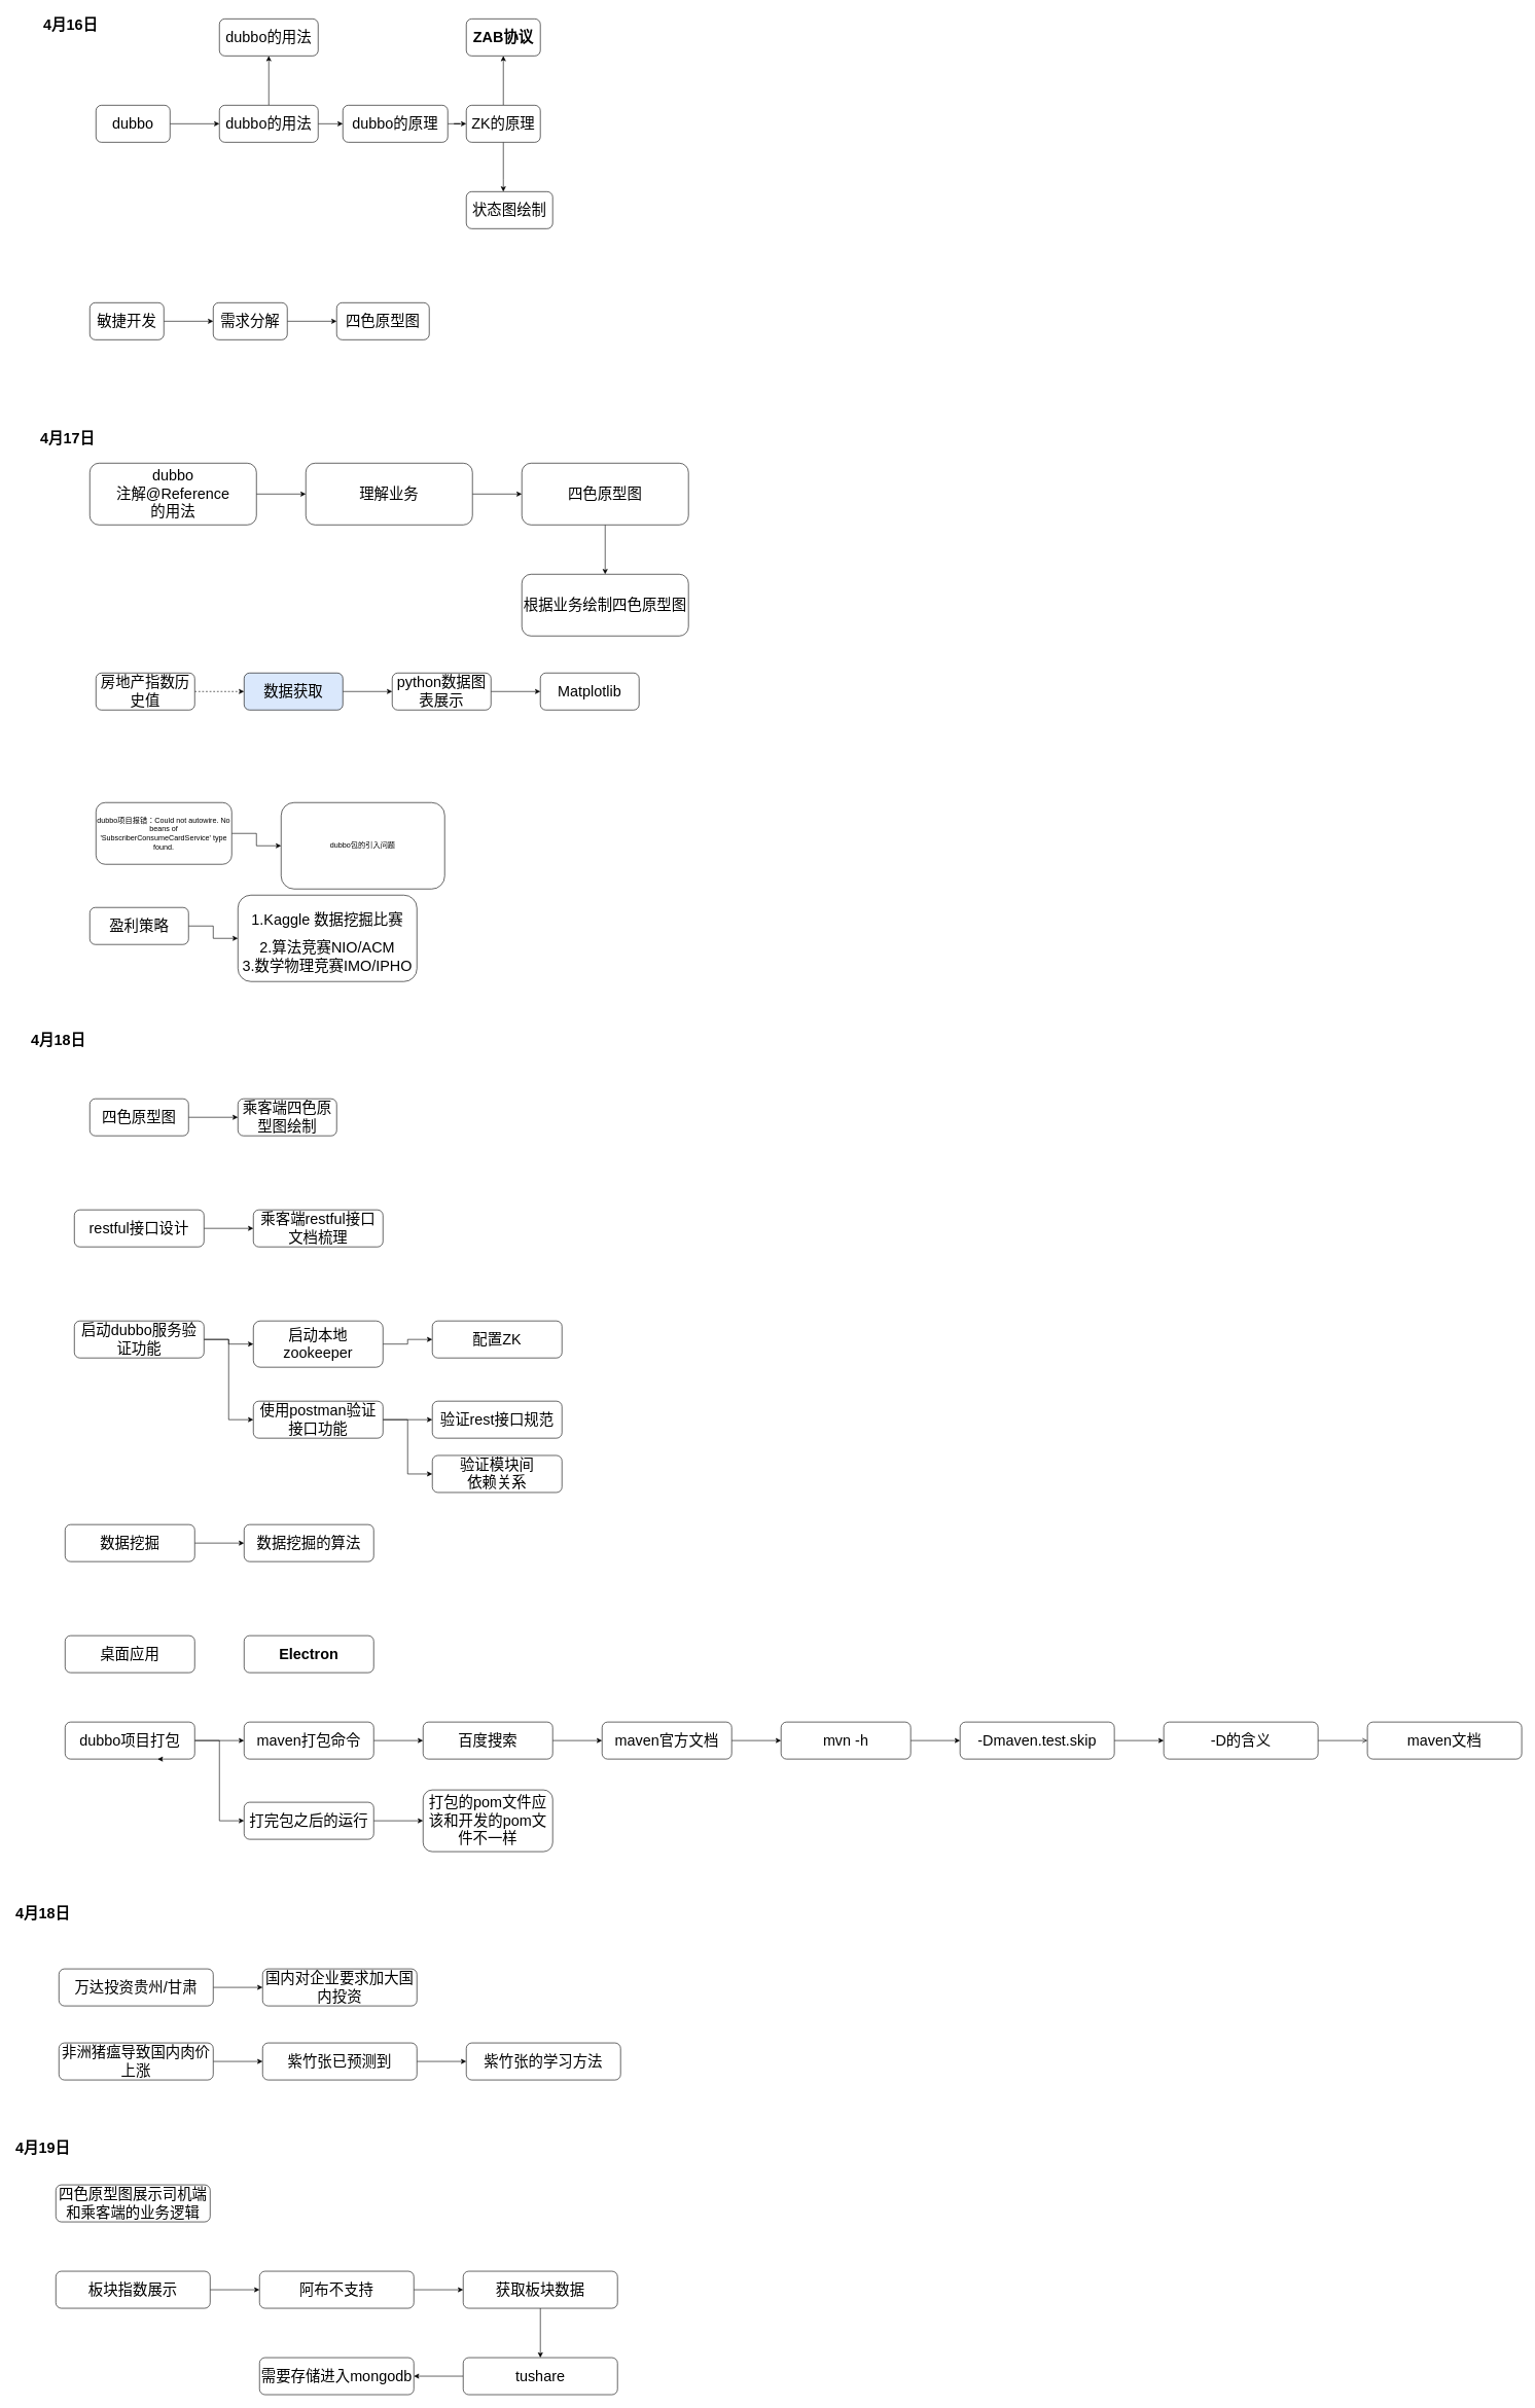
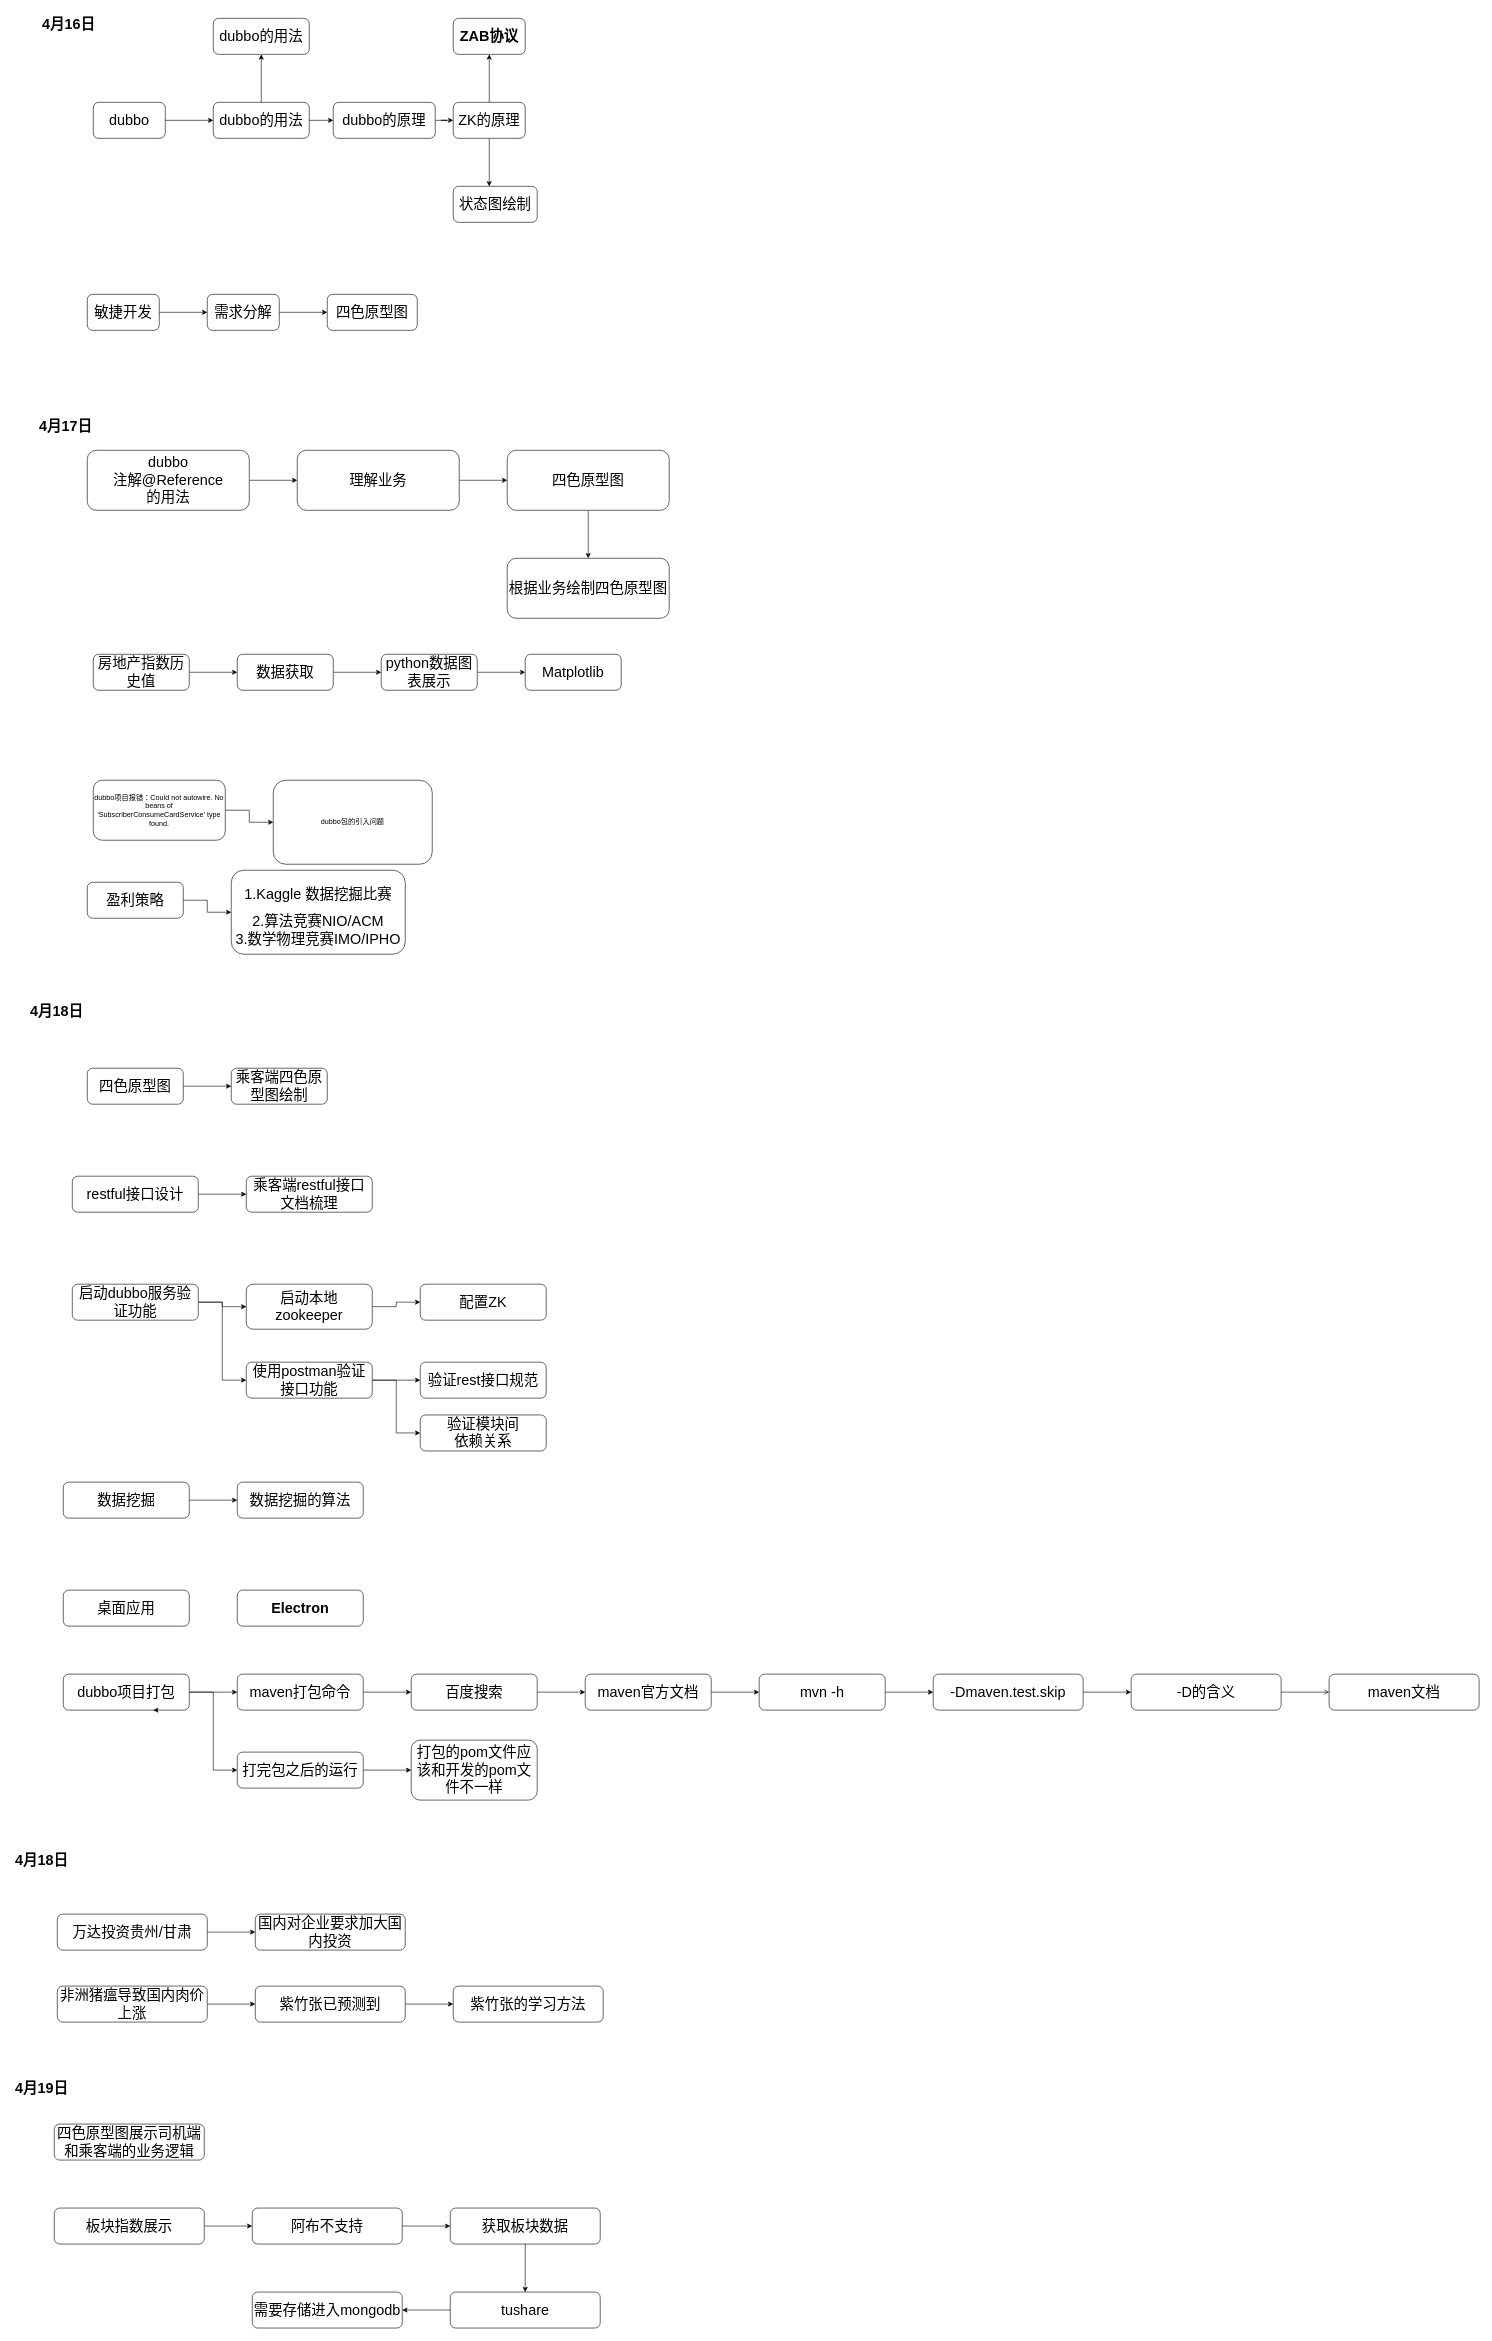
- <mxCell id="29" value="" style="edgeStyle=orthogonalEdgeStyle;rounded=0;orthogonalLoop=1;jettySize=auto;html=1;dashed=1;" edge="1" parent="1" source="30" target="32"><mxGeometry relative="1" as="geometry" /></mxCell>
+ <mxCell id="29" value="" style="edgeStyle=orthogonalEdgeStyle;rounded=0;orthogonalLoop=1;jettySize=auto;html=1;" edge="1" parent="1" source="30" target="32"><mxGeometry relative="1" as="geometry" /></mxCell>
- <mxCell id="32" value="&lt;span style=&quot;font-size: 24px&quot;&gt;数据获取&lt;br&gt;&lt;/span&gt;" style="rounded=1;whiteSpace=wrap;html=1;fillColor=#dae8fc;" vertex="1" parent="1"><mxGeometry x="395" y="1090" width="160" height="60" as="geometry" /></mxCell>
+ <mxCell id="32" value="&lt;span style=&quot;font-size: 24px&quot;&gt;数据获取&lt;br&gt;&lt;/span&gt;" style="rounded=1;whiteSpace=wrap;html=1;" vertex="1" parent="1"><mxGeometry x="395" y="1090" width="160" height="60" as="geometry" /></mxCell>
